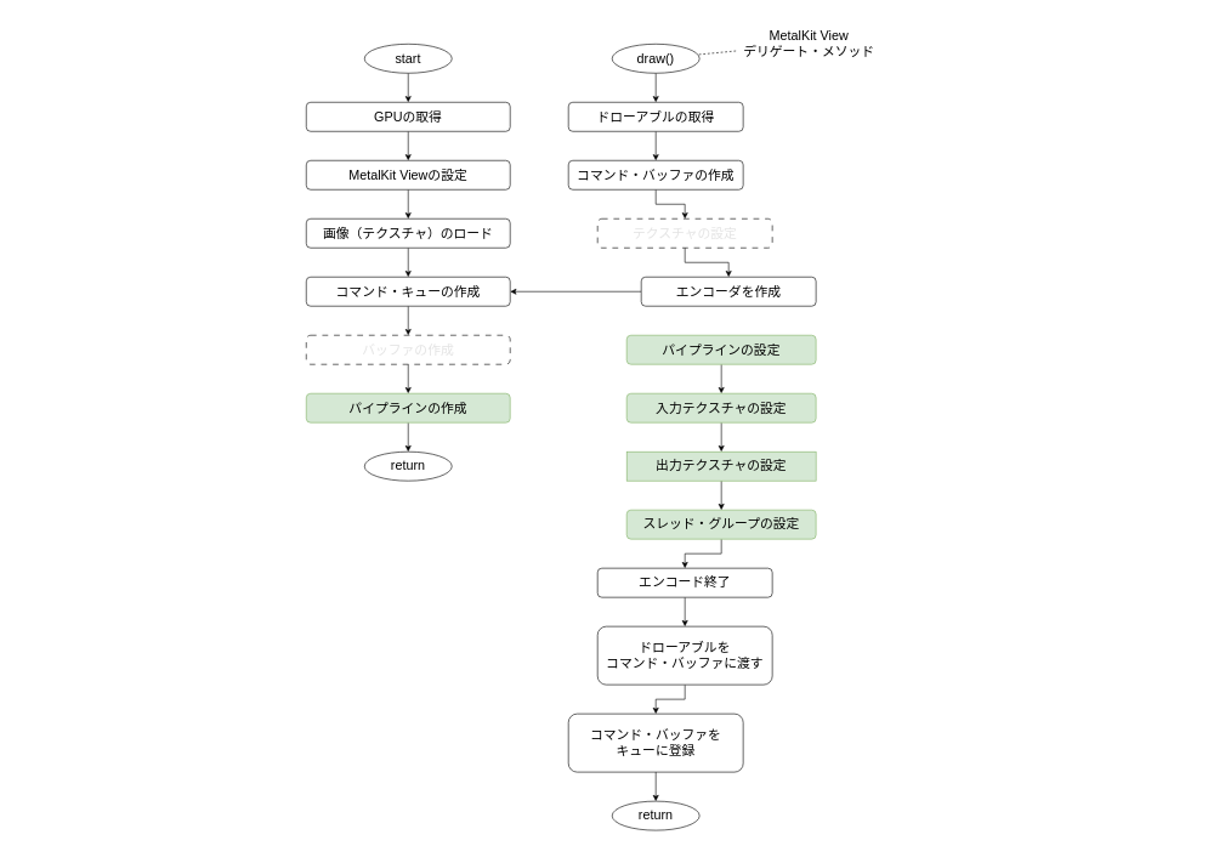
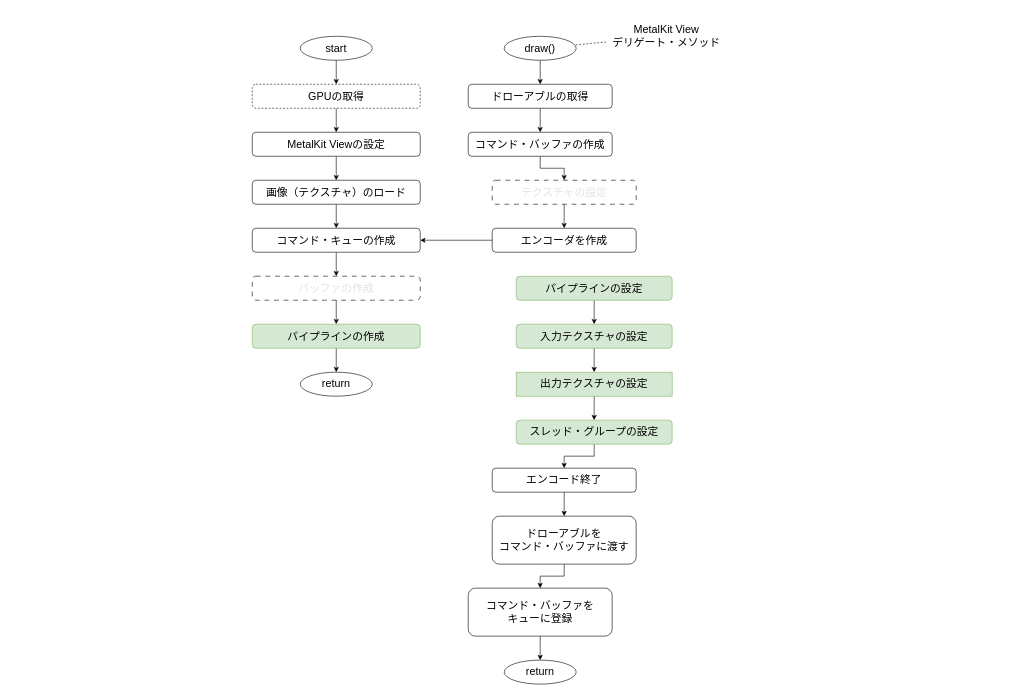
- <mxCell id="14" value="GPUの取得" style="rounded=1;whiteSpace=wrap;html=1;fontSize=18;" parent="1" vertex="1"><mxGeometry x="420" y="140" width="280" height="40" as="geometry" /></mxCell>
+ <mxCell id="14" value="GPUの取得" style="rounded=1;whiteSpace=wrap;html=1;fontSize=18;dashed=1;" parent="1" vertex="1"><mxGeometry x="420" y="140" width="280" height="40" as="geometry" /></mxCell>
- <mxCell id="18" value="エンコーダを作成" style="rounded=1;whiteSpace=wrap;html=1;fontSize=18;" parent="1" vertex="1"><mxGeometry x="880" y="380" width="240" height="40" as="geometry" /></mxCell>
+ <mxCell id="18" value="エンコーダを作成" style="rounded=1;whiteSpace=wrap;html=1;fontSize=18;" parent="1" vertex="1"><mxGeometry x="820" y="380" width="240" height="40" as="geometry" /></mxCell>
